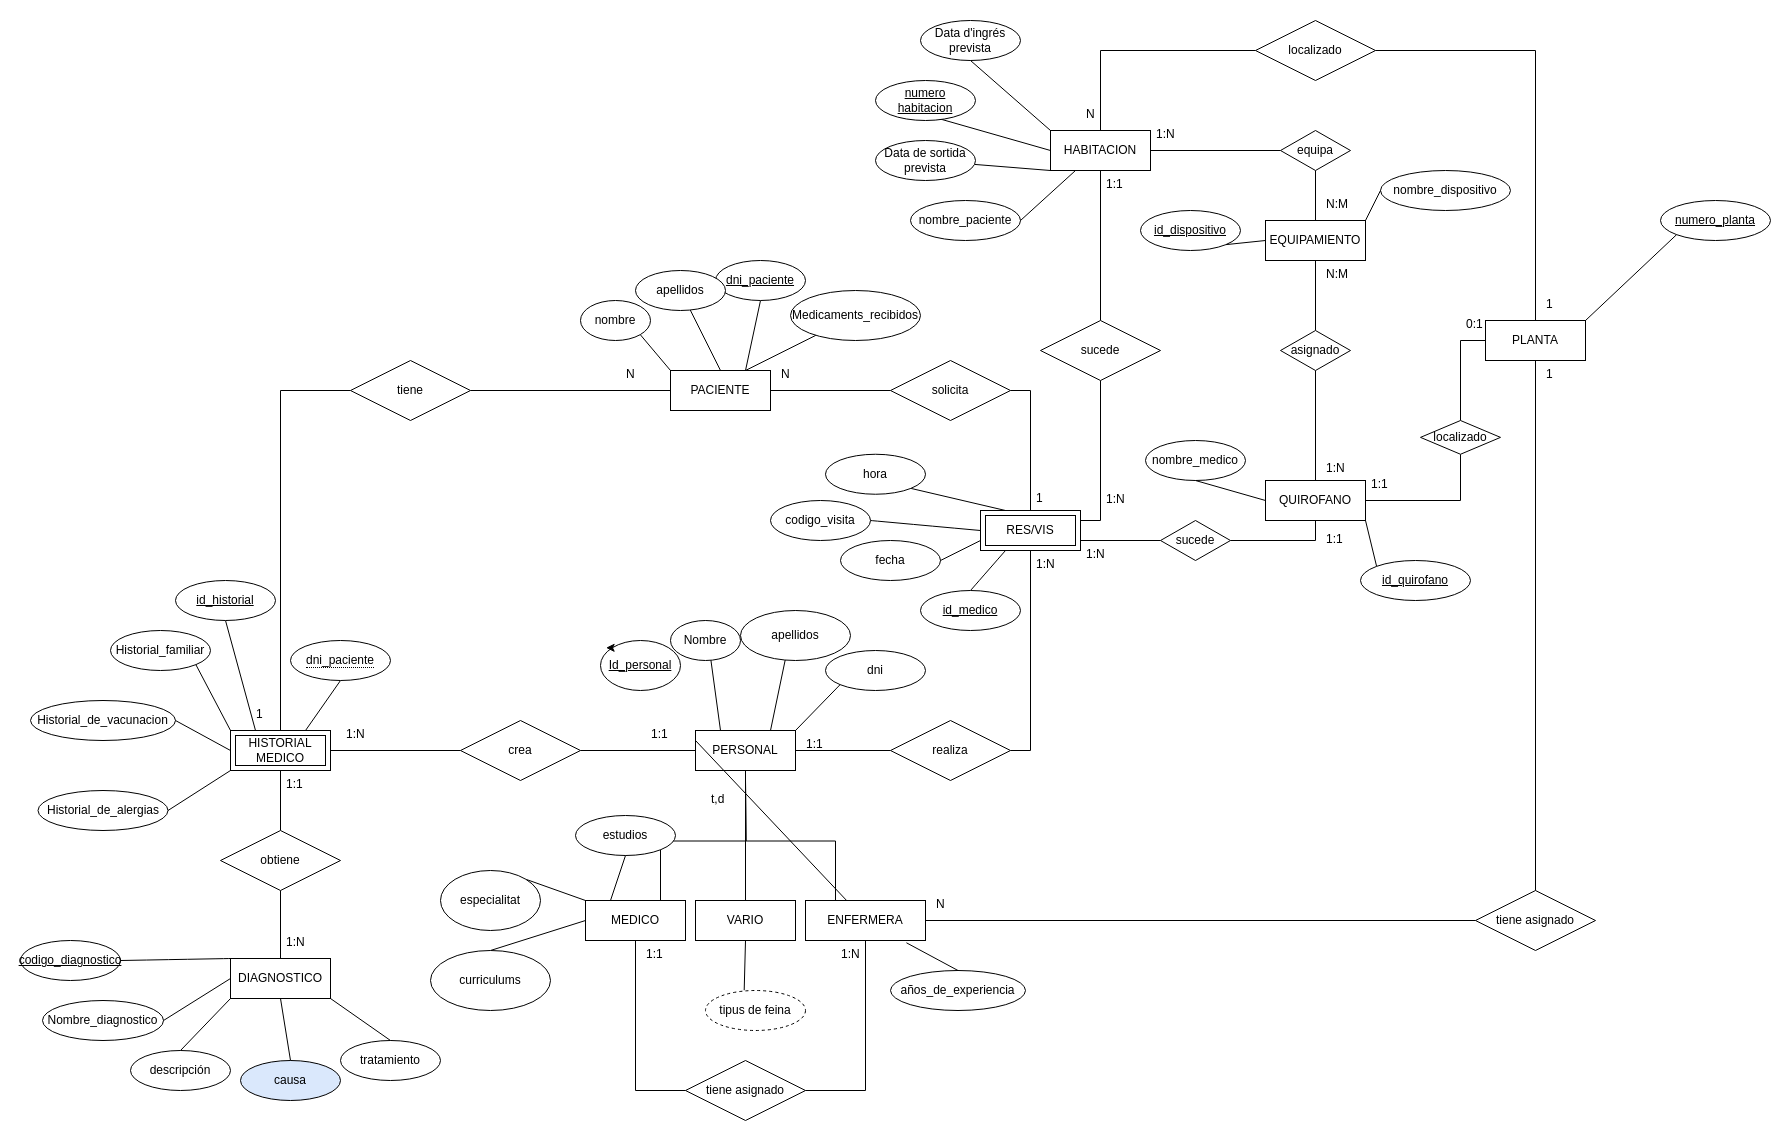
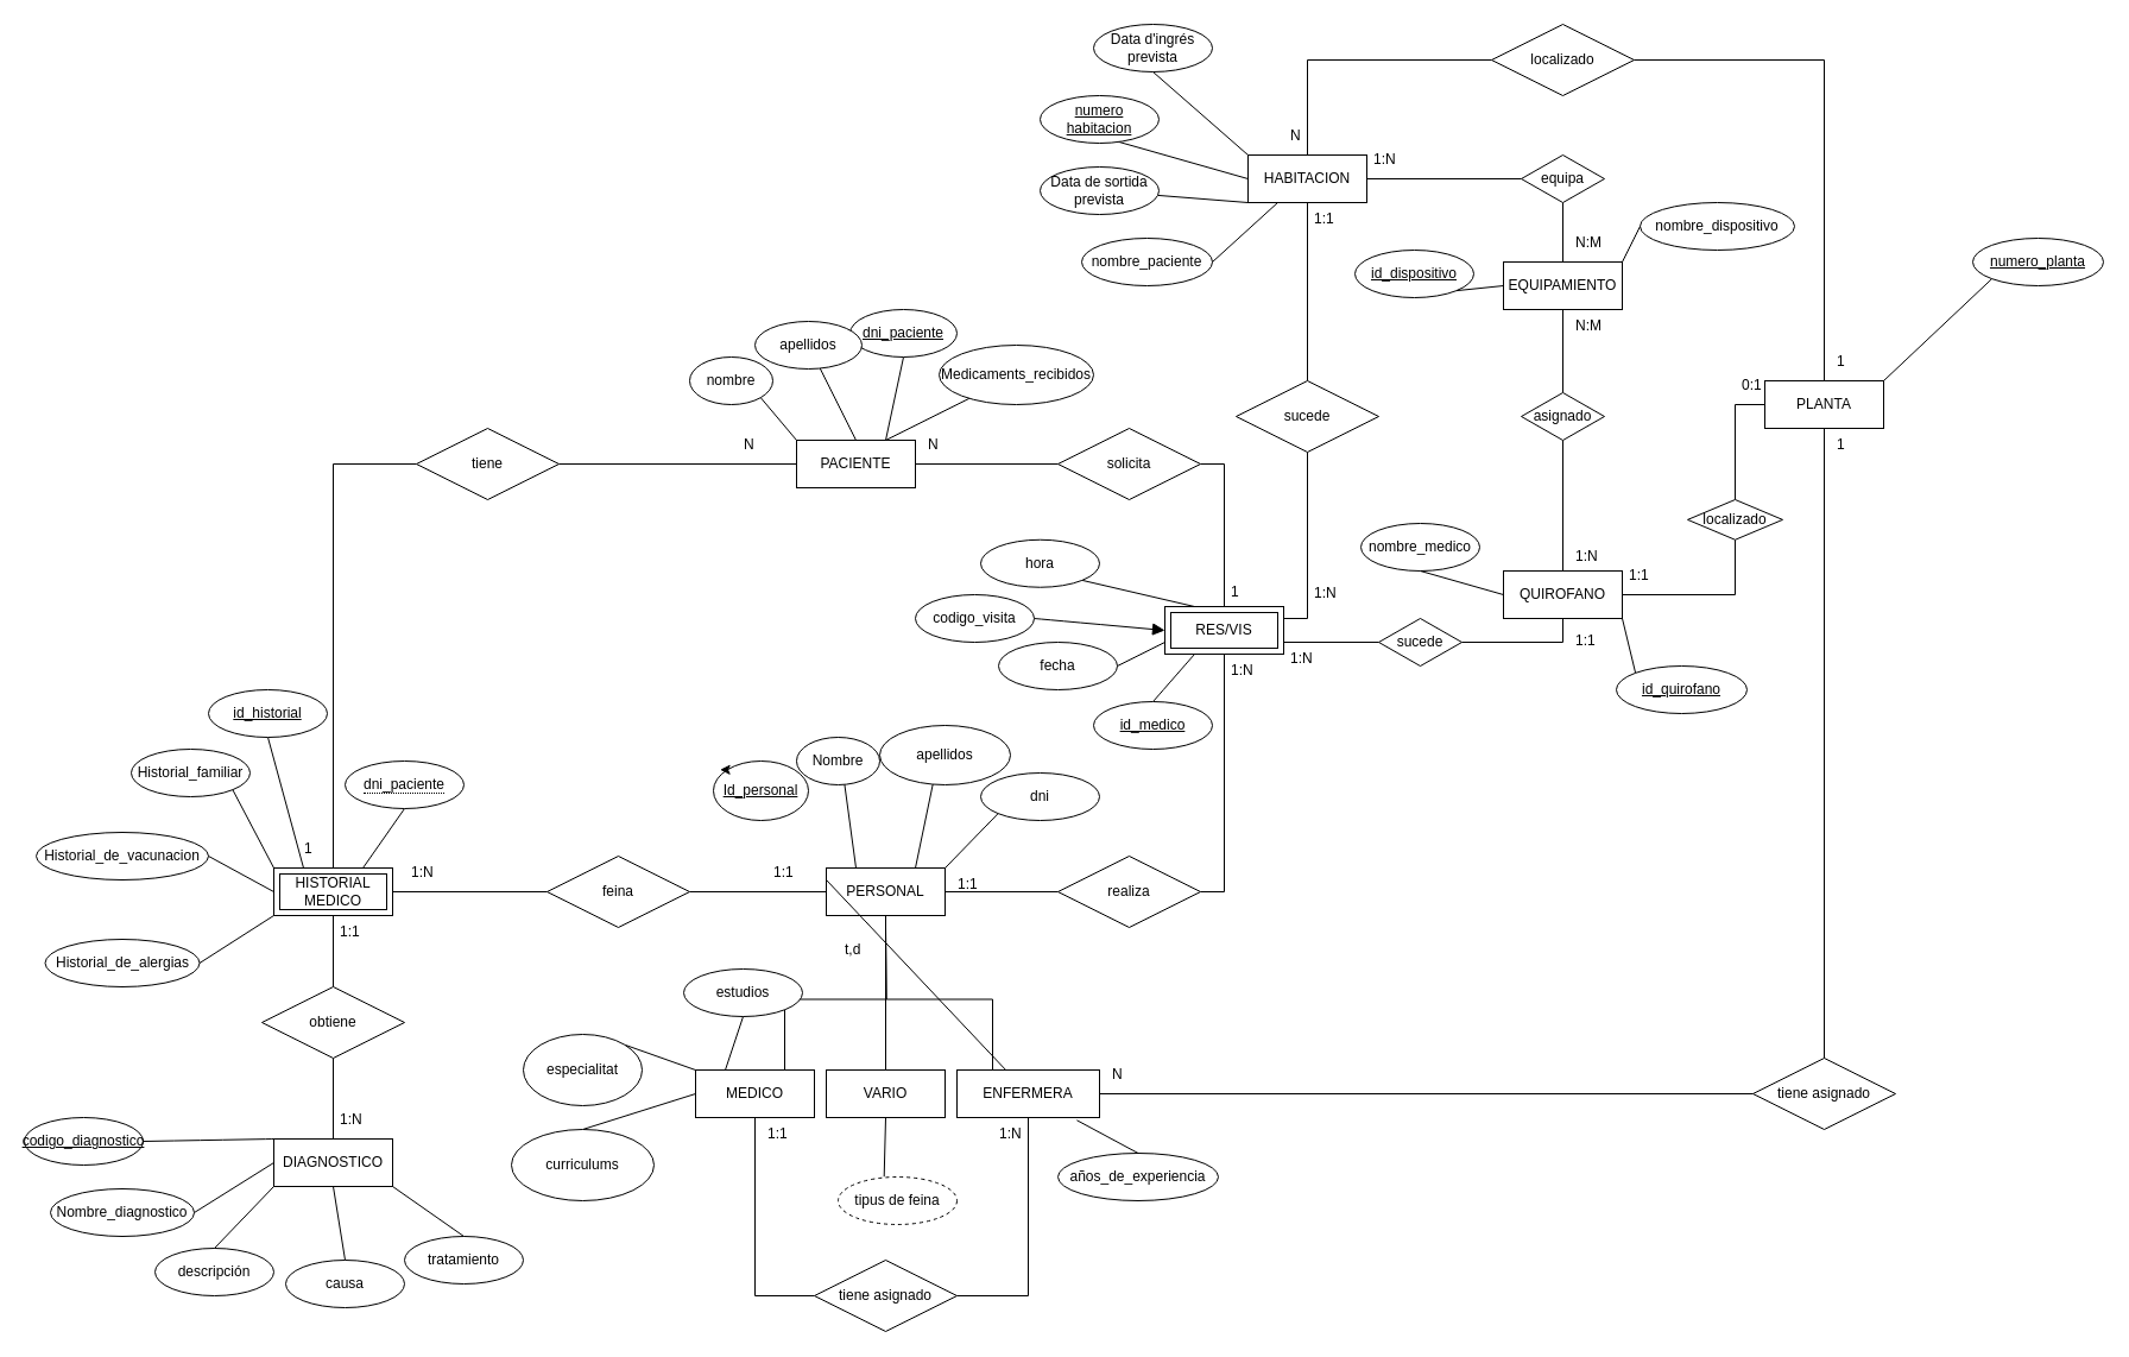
- <mxCell id="144" value="" style="endArrow=none;html=1;rounded=0;fontSize=12;startSize=8;endSize=8;curved=1;entryX=0;entryY=0.5;entryDx=0;entryDy=0;exitX=1;exitY=0.5;exitDx=0;exitDy=0;" edge="1" parent="1" source="145" target="63"><mxGeometry relative="1" as="geometry"><mxPoint x="780" y="530" as="sourcePoint" /><mxPoint x="740" y="940" as="targetPoint" /></mxGeometry></mxCell>
+ <mxCell id="144" value="" style="endArrow=block;html=1;rounded=0;fontSize=12;startSize=8;endSize=8;curved=1;entryX=0;entryY=0.5;entryDx=0;entryDy=0;exitX=1;exitY=0.5;exitDx=0;exitDy=0;" edge="1" parent="1" source="145" target="63"><mxGeometry relative="1" as="geometry"><mxPoint x="780" y="530" as="sourcePoint" /><mxPoint x="740" y="940" as="targetPoint" /></mxGeometry></mxCell>
- <mxCell id="59" value="crea" style="shape=rhombus;perimeter=rhombusPerimeter;whiteSpace=wrap;html=1;align=center;" vertex="1" parent="1"><mxGeometry x="460" y="720" width="120" height="60" as="geometry" /></mxCell>
+ <mxCell id="59" value="feina" style="shape=rhombus;perimeter=rhombusPerimeter;whiteSpace=wrap;html=1;align=center;" vertex="1" parent="1"><mxGeometry x="460" y="720" width="120" height="60" as="geometry" /></mxCell>
- <mxCell id="136" value="causa" style="ellipse;whiteSpace=wrap;html=1;align=center;fillColor=#dae8fc;" vertex="1" parent="1"><mxGeometry x="240" y="1060" width="100" height="40" as="geometry" /></mxCell>
+ <mxCell id="136" value="causa" style="ellipse;whiteSpace=wrap;html=1;align=center;" vertex="1" parent="1"><mxGeometry x="240" y="1060" width="100" height="40" as="geometry" /></mxCell>
